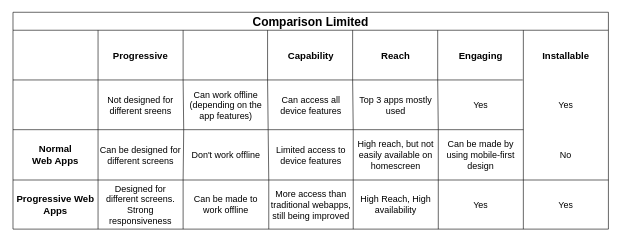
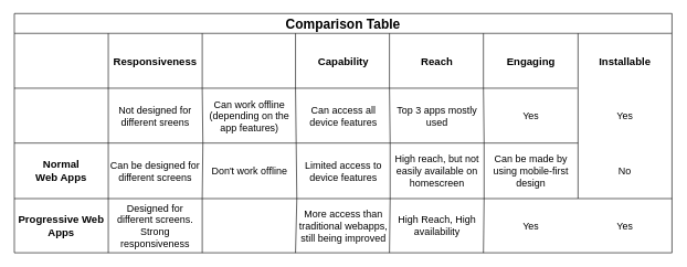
- <mxCell id="2" value="&lt;font style=&quot;font-size: 20px&quot;&gt;Comparison Limited&lt;/font&gt;" style="shape=table;html=1;whiteSpace=wrap;startSize=30;container=1;collapsible=0;childLayout=tableLayout;fontStyle=1;align=center;" vertex="1" parent="1"><mxGeometry x="20" y="20" width="994" height="362" as="geometry" /></mxCell>
+ <mxCell id="2" value="&lt;font style=&quot;font-size: 20px&quot;&gt;Comparison Table&lt;/font&gt;" style="shape=table;html=1;whiteSpace=wrap;startSize=30;container=1;collapsible=0;childLayout=tableLayout;fontStyle=1;align=center;" vertex="1" parent="1"><mxGeometry x="20" y="20" width="994" height="362" as="geometry" /></mxCell>
- <mxCell id="5" value="&lt;font style=&quot;font-size: 16px&quot;&gt;&lt;b&gt;Progressive&lt;/b&gt;&lt;/font&gt;" style="shape=partialRectangle;html=1;whiteSpace=wrap;connectable=0;fillColor=none;top=0;left=0;bottom=0;right=0;overflow=hidden;" vertex="1" parent="3"><mxGeometry x="142" width="142" height="83" as="geometry" /></mxCell>
+ <mxCell id="5" value="&lt;font style=&quot;font-size: 16px&quot;&gt;&lt;b&gt;Responsiveness&lt;/b&gt;&lt;/font&gt;" style="shape=partialRectangle;html=1;whiteSpace=wrap;connectable=0;fillColor=none;top=0;left=0;bottom=0;right=0;overflow=hidden;" vertex="1" parent="3"><mxGeometry x="142" width="142" height="83" as="geometry" /></mxCell>
- <mxCell id="28" value="&lt;font style=&quot;font-size: 15px&quot;&gt;Can be made to work offline&lt;/font&gt;" style="shape=partialRectangle;html=1;whiteSpace=wrap;connectable=0;fillColor=none;top=0;left=0;bottom=0;right=0;overflow=hidden;" vertex="1" parent="25"><mxGeometry x="284" width="143" height="82" as="geometry" /></mxCell>
